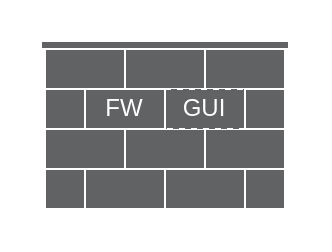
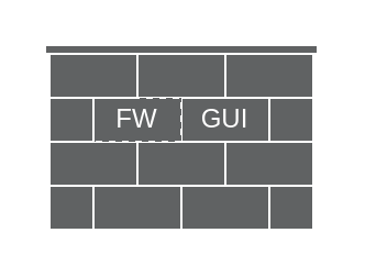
- <mxCell id="10" value="FW" style="whiteSpace=wrap;html=1;strokeColor=#FFFFFF;shadow=0;gradientColor=none;gradientDirection=north;fillColor=#606263;aspect=fixed;fontColor=#FFFFFF;" vertex="1" parent="1"><mxGeometry x="42" y="44" width="40" height="20" as="geometry" /></mxCell>
+ <mxCell id="10" value="FW" style="whiteSpace=wrap;html=1;strokeColor=#FFFFFF;shadow=0;gradientColor=none;gradientDirection=north;fillColor=#606263;aspect=fixed;fontColor=#FFFFFF;dashed=1;" vertex="1" parent="1"><mxGeometry x="42" y="44" width="40" height="20" as="geometry" /></mxCell>
- <mxCell id="9" value="GUI" style="whiteSpace=wrap;html=1;strokeColor=#FFFFFF;shadow=0;gradientColor=none;gradientDirection=north;fillColor=#606263;aspect=fixed;fontColor=#FFFFFF;dashed=1;" vertex="1" parent="1"><mxGeometry x="82" y="44" width="40" height="20" as="geometry" /></mxCell>
+ <mxCell id="9" value="GUI" style="whiteSpace=wrap;html=1;strokeColor=#FFFFFF;shadow=0;gradientColor=none;gradientDirection=north;fillColor=#606263;aspect=fixed;fontColor=#FFFFFF;" vertex="1" parent="1"><mxGeometry x="82" y="44" width="40" height="20" as="geometry" /></mxCell>
